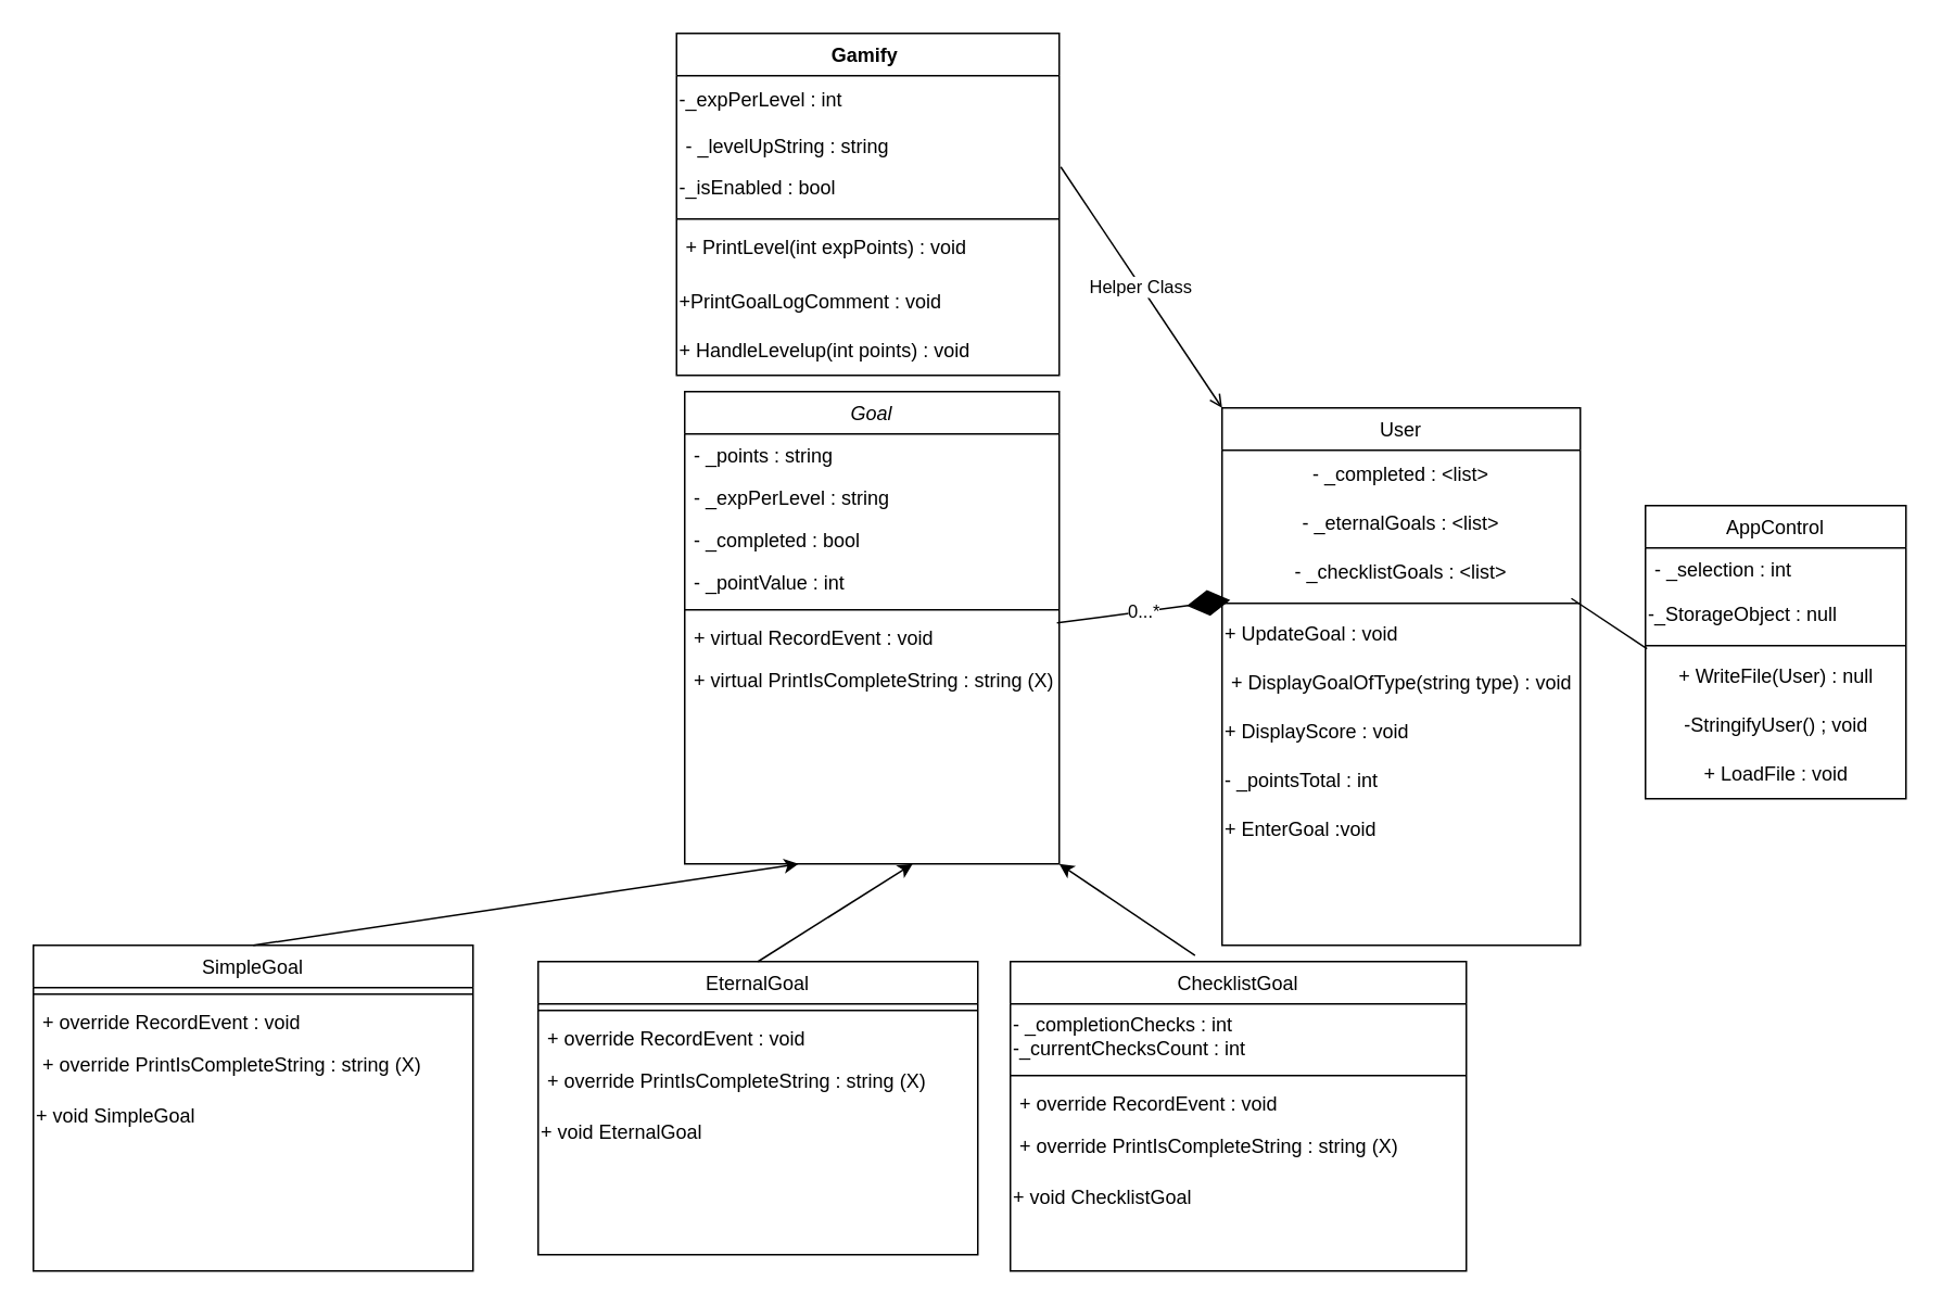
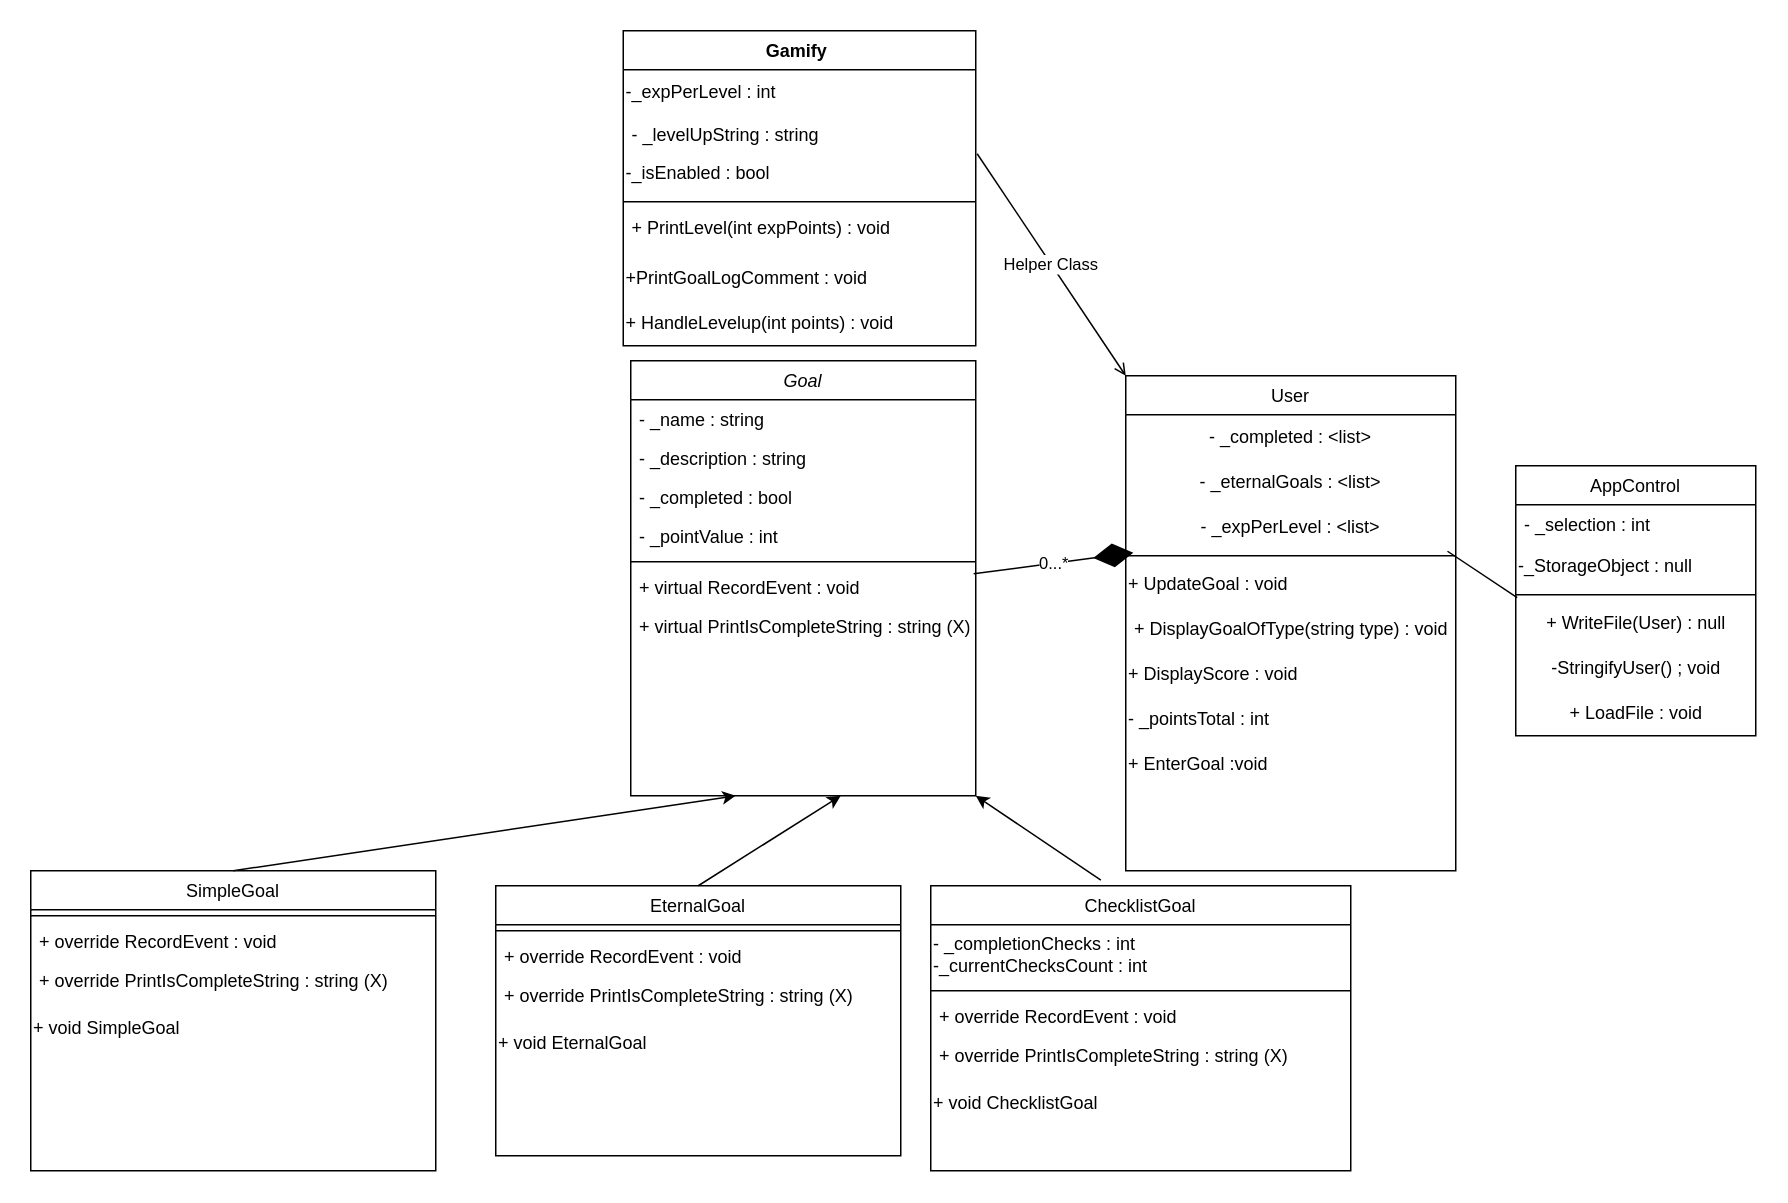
- <mxCell id="3" value="- _points : string" style="text;align=left;verticalAlign=top;spacingLeft=4;spacingRight=4;overflow=hidden;rotatable=0;points=[[0,0.5],[1,0.5]];portConstraint=eastwest;" parent="2" vertex="1"><mxGeometry y="26" width="230" height="26" as="geometry" /></mxCell>
+ <mxCell id="3" value="- _name : string" style="text;align=left;verticalAlign=top;spacingLeft=4;spacingRight=4;overflow=hidden;rotatable=0;points=[[0,0.5],[1,0.5]];portConstraint=eastwest;" parent="2" vertex="1"><mxGeometry y="26" width="230" height="26" as="geometry" /></mxCell>
- <mxCell id="4" value="- _expPerLevel : string" style="text;align=left;verticalAlign=top;spacingLeft=4;spacingRight=4;overflow=hidden;rotatable=0;points=[[0,0.5],[1,0.5]];portConstraint=eastwest;rounded=0;shadow=0;html=0;" parent="2" vertex="1"><mxGeometry y="52" width="230" height="26" as="geometry" /></mxCell>
+ <mxCell id="4" value="- _description : string" style="text;align=left;verticalAlign=top;spacingLeft=4;spacingRight=4;overflow=hidden;rotatable=0;points=[[0,0.5],[1,0.5]];portConstraint=eastwest;rounded=0;shadow=0;html=0;" parent="2" vertex="1"><mxGeometry y="52" width="230" height="26" as="geometry" /></mxCell>
- <mxCell id="24" value="- _checklistGoals : &amp;lt;list&amp;gt;" style="text;html=1;strokeColor=none;fillColor=none;align=center;verticalAlign=middle;whiteSpace=wrap;rounded=0;movable=1;resizable=1;rotatable=1;deletable=1;editable=1;connectable=1;" parent="21" vertex="1"><mxGeometry y="86" width="220" height="30" as="geometry" /></mxCell>
+ <mxCell id="24" value="- _expPerLevel : &amp;lt;list&amp;gt;" style="text;html=1;strokeColor=none;fillColor=none;align=center;verticalAlign=middle;whiteSpace=wrap;rounded=0;movable=1;resizable=1;rotatable=1;deletable=1;editable=1;connectable=1;" parent="21" vertex="1"><mxGeometry y="86" width="220" height="30" as="geometry" /></mxCell>
